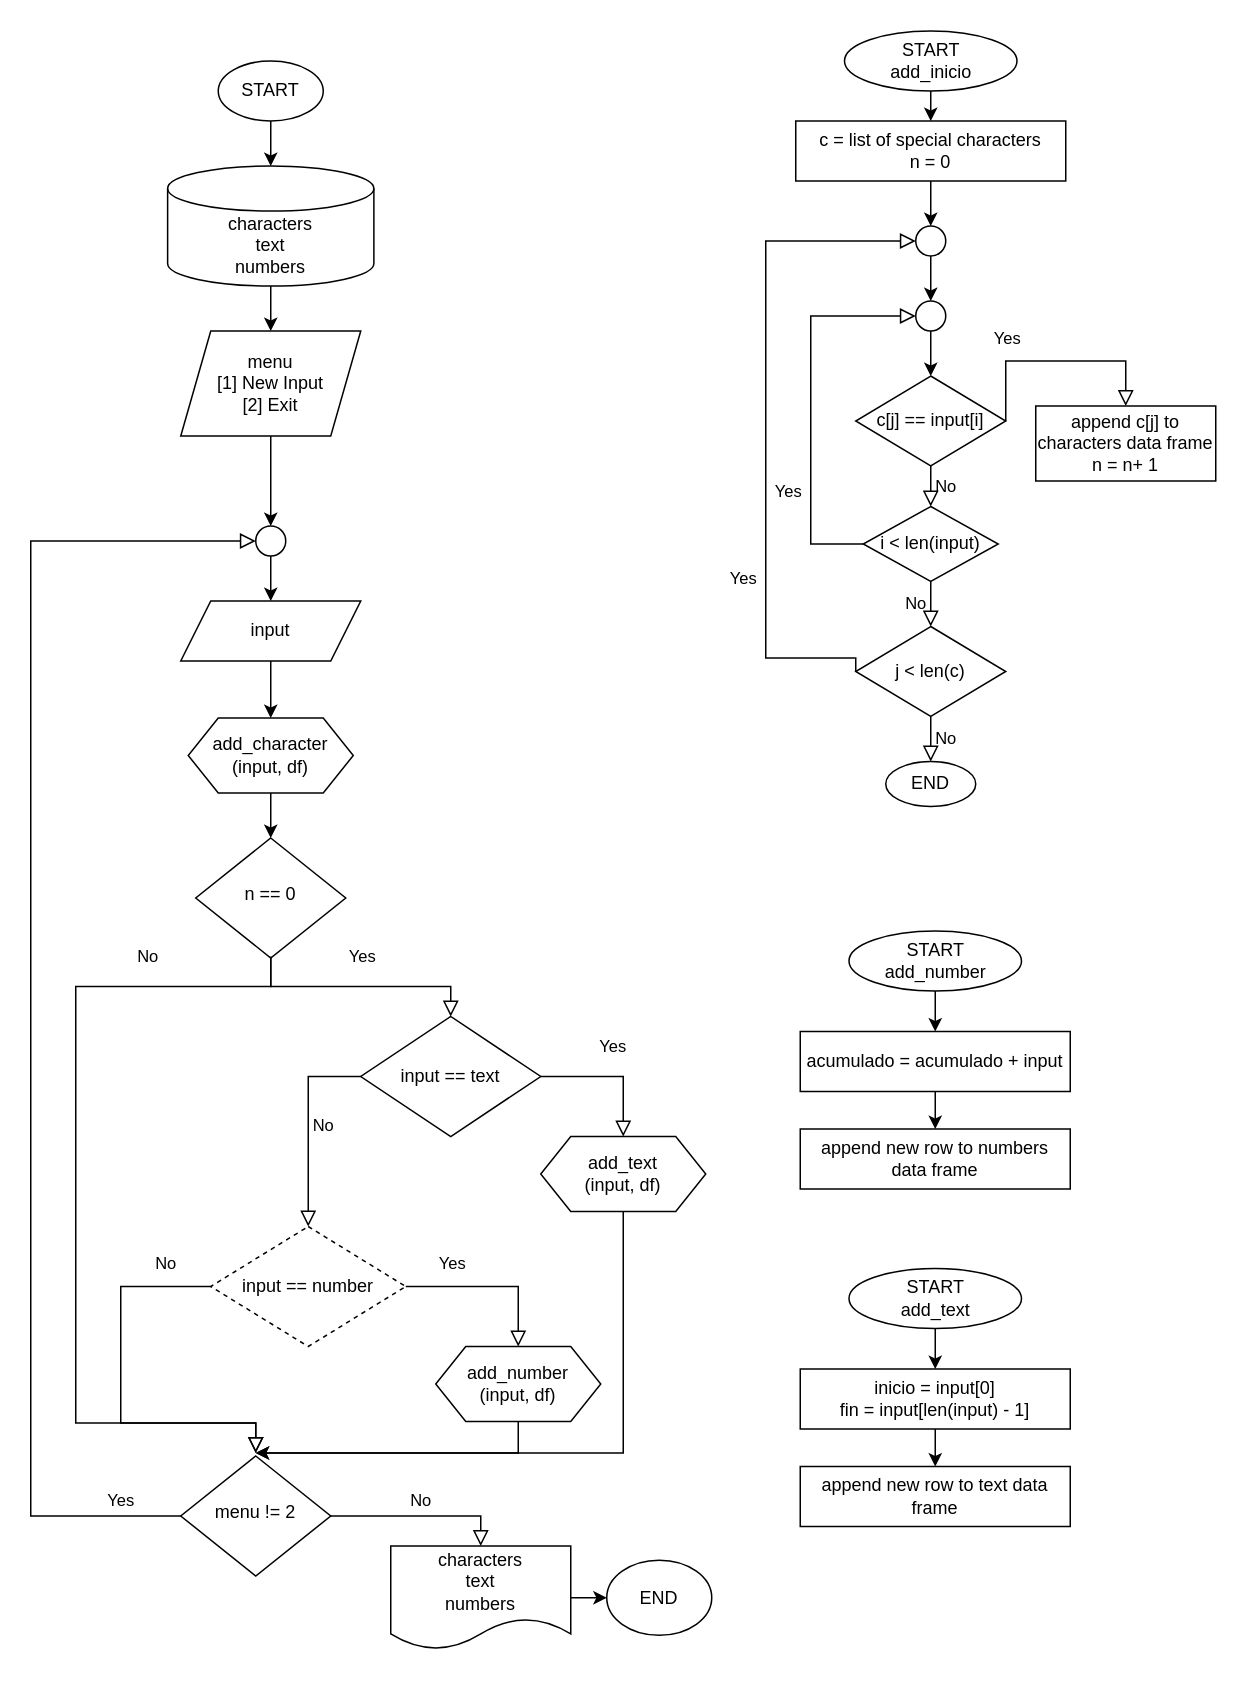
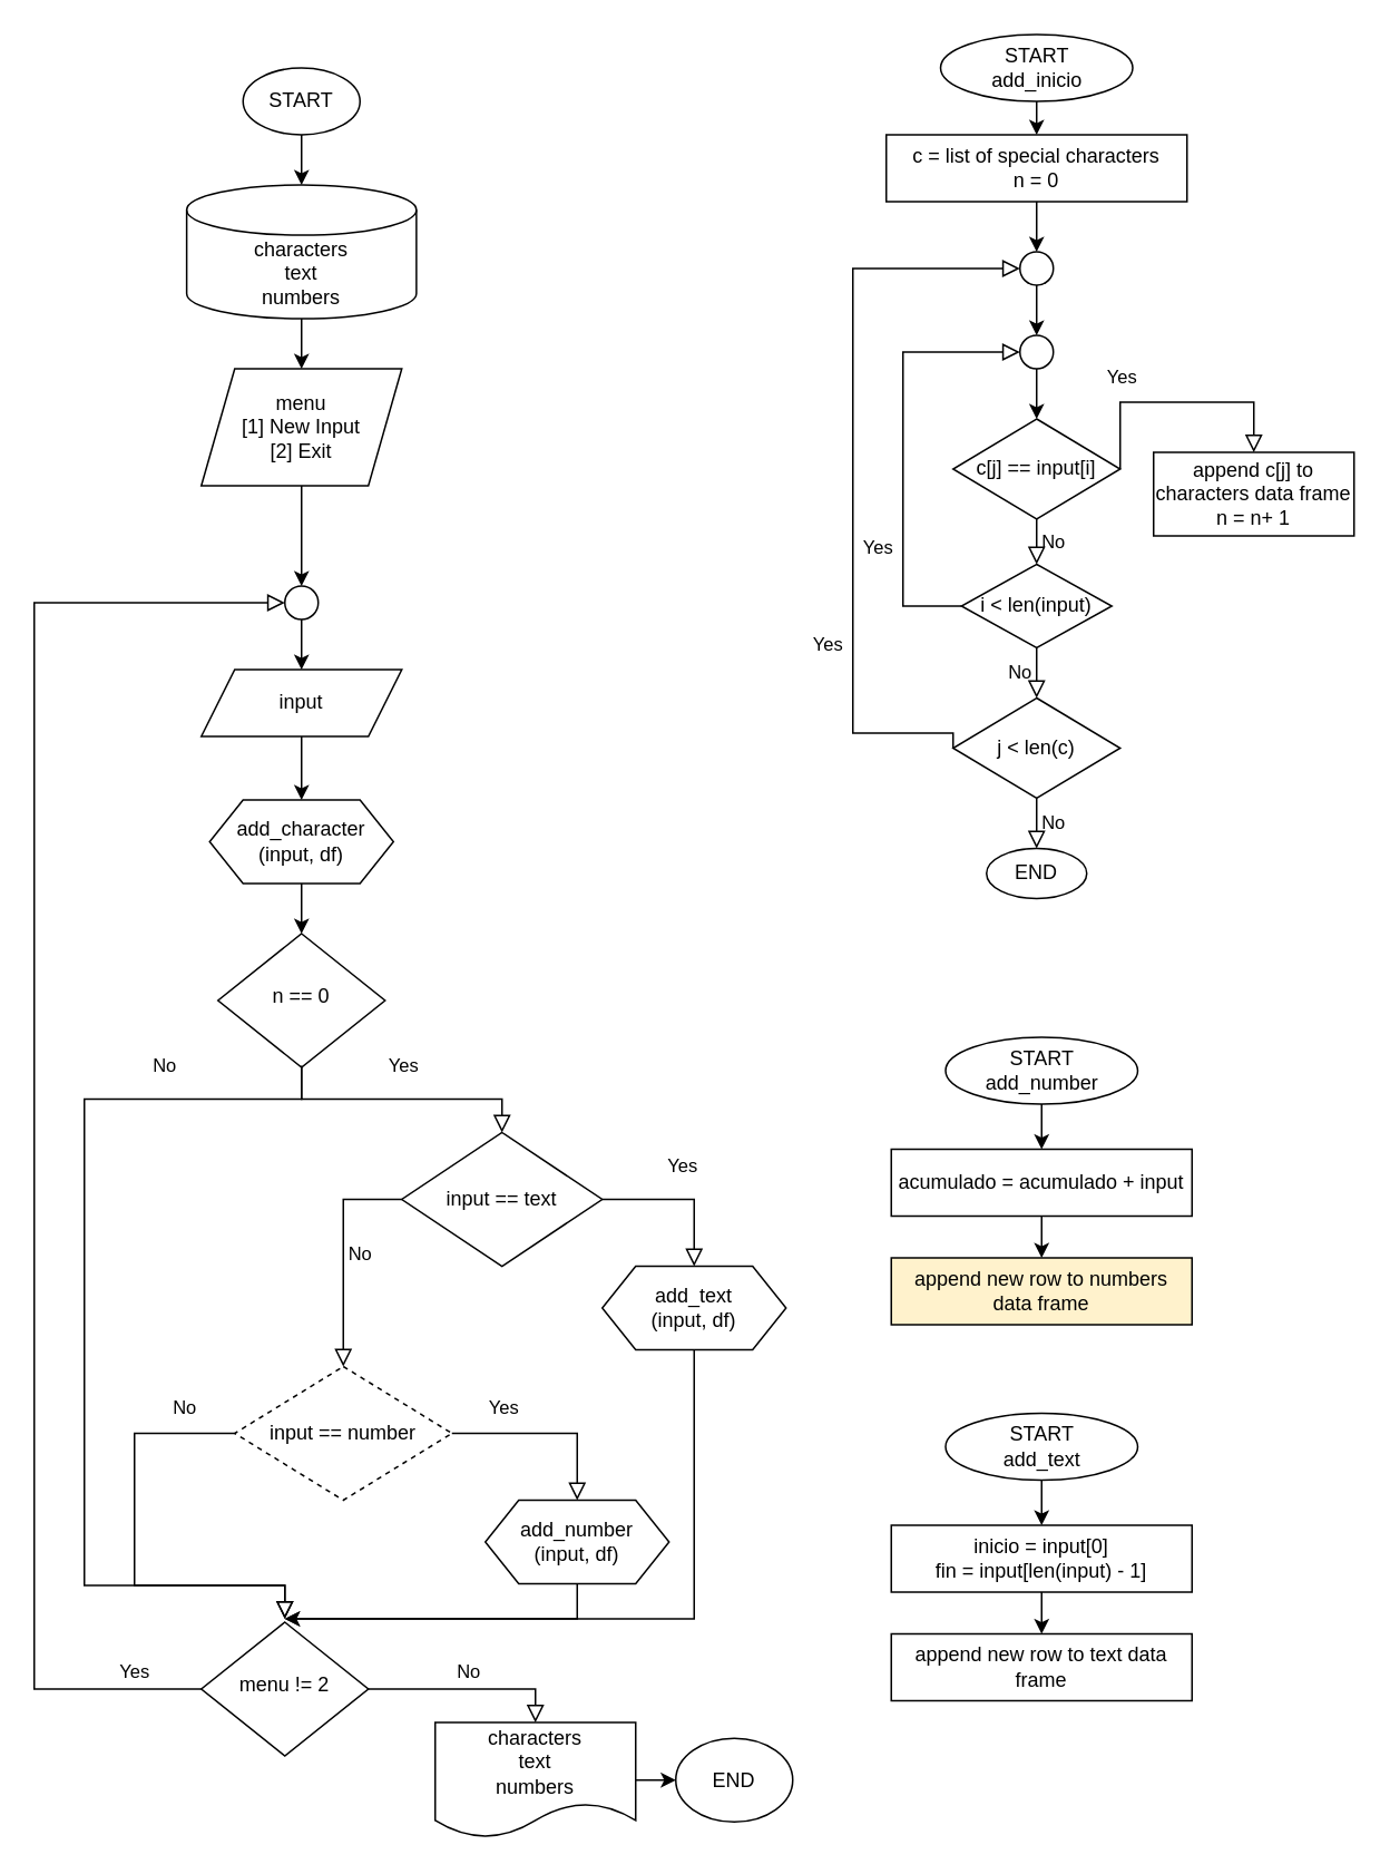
- <mxCell id="50" value="append new row to numbers data frame" style="rounded=0;whiteSpace=wrap;html=1;" parent="1" vertex="1"><mxGeometry x="533" y="752" width="180" height="40" as="geometry" /></mxCell>
+ <mxCell id="50" value="append new row to numbers data frame" style="rounded=0;whiteSpace=wrap;html=1;fillColor=#fff2cc;" parent="1" vertex="1"><mxGeometry x="533" y="752" width="180" height="40" as="geometry" /></mxCell>
